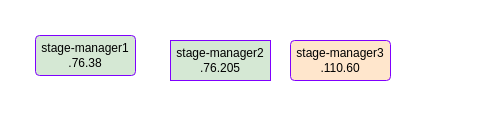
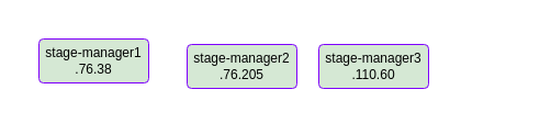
- <mxCell id="4" value="stage-manager2&lt;br&gt;.76.205" style="arcSize=10;whiteSpace=wrap;html=1;align=center;fillColor=#d5e8d4;strokeColor=#7F00FF;rounded=0;" vertex="1" parent="1"><mxGeometry x="170" y="40" width="100" height="40" as="geometry" /></mxCell>
+ <mxCell id="4" value="stage-manager2&lt;br&gt;.76.205" style="rounded=1;arcSize=10;whiteSpace=wrap;html=1;align=center;fillColor=#d5e8d4;strokeColor=#7F00FF;" vertex="1" parent="1"><mxGeometry x="170" y="40" width="100" height="40" as="geometry" /></mxCell>
- <mxCell id="5" value="stage-manager3&lt;br&gt;.110.60" style="rounded=1;arcSize=10;whiteSpace=wrap;html=1;align=center;fillColor=#ffe6cc;strokeColor=#7F00FF;" vertex="1" parent="1"><mxGeometry x="290" y="40" width="100" height="40" as="geometry" /></mxCell>
+ <mxCell id="5" value="stage-manager3&lt;br&gt;.110.60" style="rounded=1;arcSize=10;whiteSpace=wrap;html=1;align=center;fillColor=#d5e8d4;strokeColor=#7F00FF;" vertex="1" parent="1"><mxGeometry x="290" y="40" width="100" height="40" as="geometry" /></mxCell>
